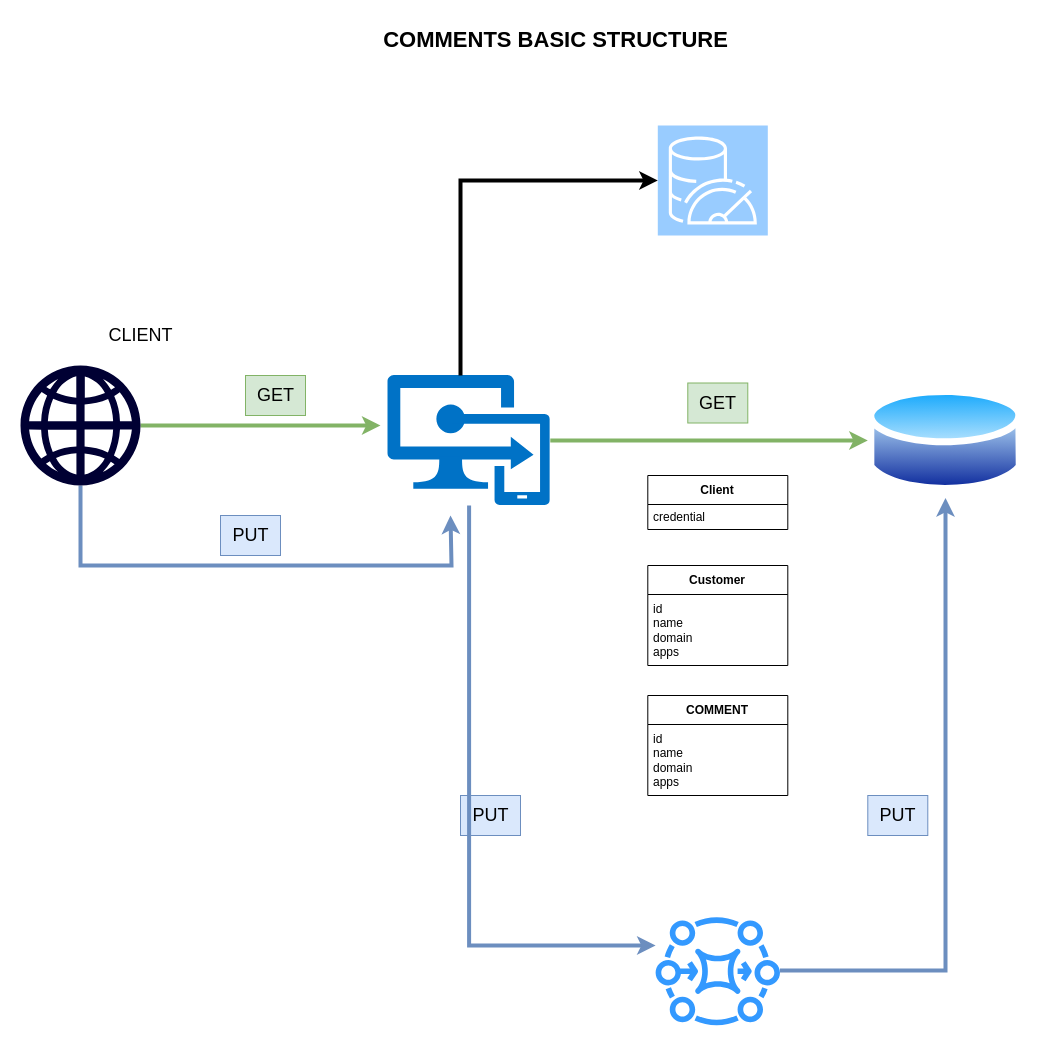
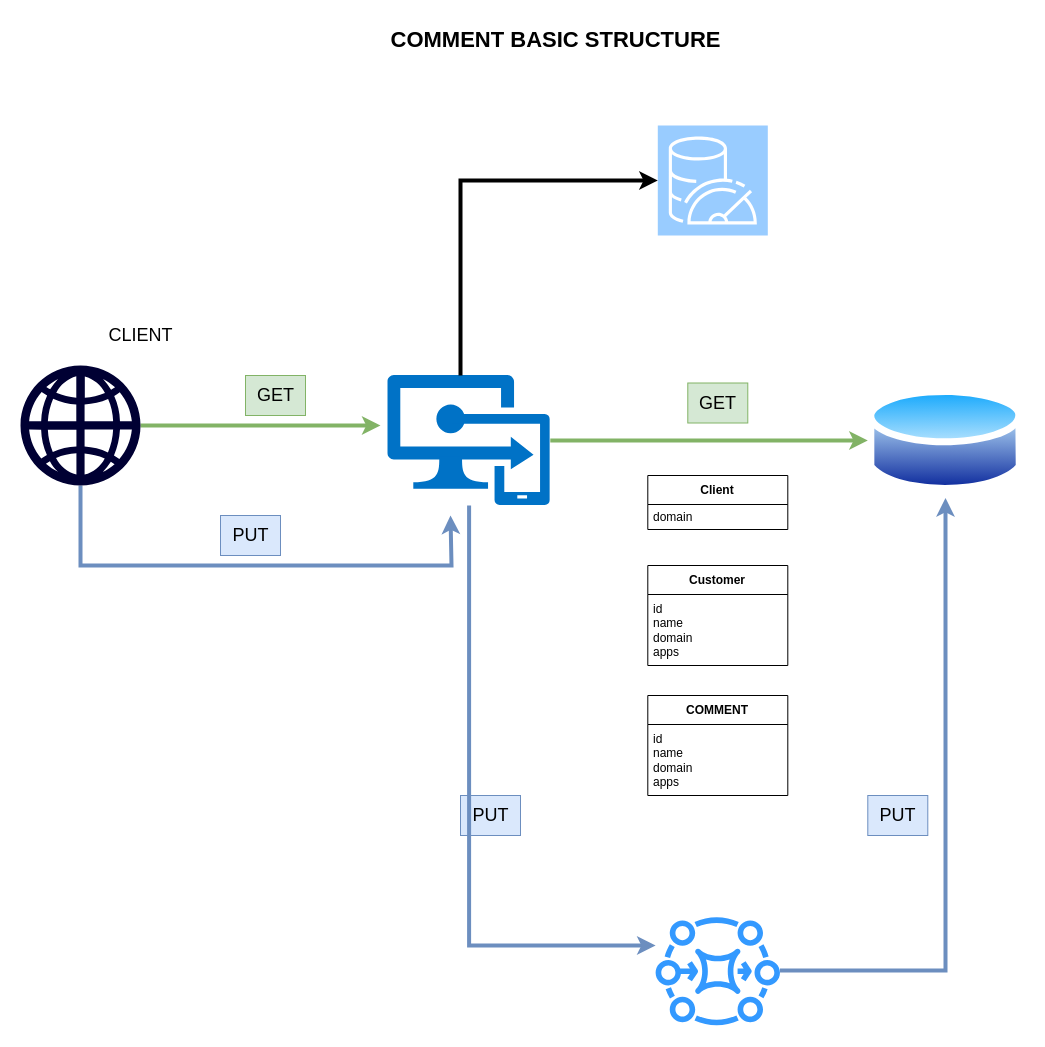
- <mxCell id="15" value="&lt;font style=&quot;font-size: 22px;&quot;&gt;&lt;b&gt;COMMENTS BASIC STRUCTURE&lt;/b&gt;&lt;/font&gt;" style="text;html=1;align=center;verticalAlign=middle;resizable=0;points=[];autosize=1;strokeColor=none;fillColor=none;" vertex="1" parent="3"><mxGeometry x="350" width="370" height="40" as="geometry" /></mxCell>
+ <mxCell id="15" value="&lt;font style=&quot;font-size: 22px;&quot;&gt;&lt;b&gt;COMMENT BASIC STRUCTURE&lt;/b&gt;&lt;/font&gt;" style="text;html=1;align=center;verticalAlign=middle;resizable=0;points=[];autosize=1;strokeColor=none;fillColor=none;" vertex="1" parent="3"><mxGeometry x="350" width="370" height="40" as="geometry" /></mxCell>
- <mxCell id="7" value="credential" style="text;html=1;strokeColor=none;fillColor=none;align=left;verticalAlign=middle;spacingLeft=4;spacingRight=4;overflow=hidden;rotatable=0;points=[[0,0.5],[1,0.5]];portConstraint=eastwest;whiteSpace=wrap;" vertex="1" parent="6"><mxGeometry y="29" width="140" height="25" as="geometry" /></mxCell>
+ <mxCell id="7" value="domain" style="text;html=1;strokeColor=none;fillColor=none;align=left;verticalAlign=middle;spacingLeft=4;spacingRight=4;overflow=hidden;rotatable=0;points=[[0,0.5],[1,0.5]];portConstraint=eastwest;whiteSpace=wrap;" vertex="1" parent="6"><mxGeometry y="29" width="140" height="25" as="geometry" /></mxCell>
